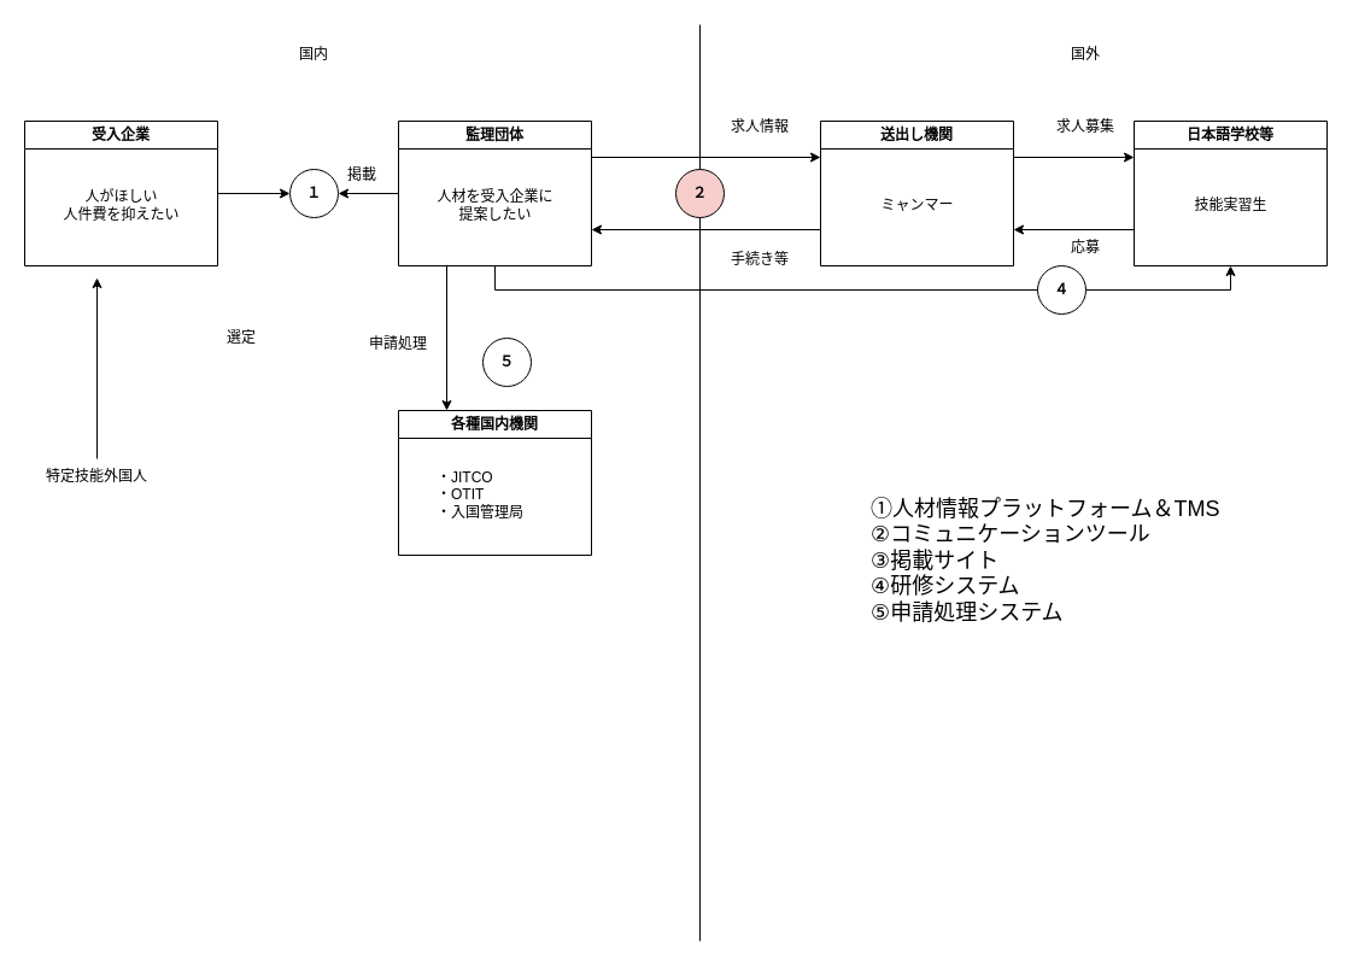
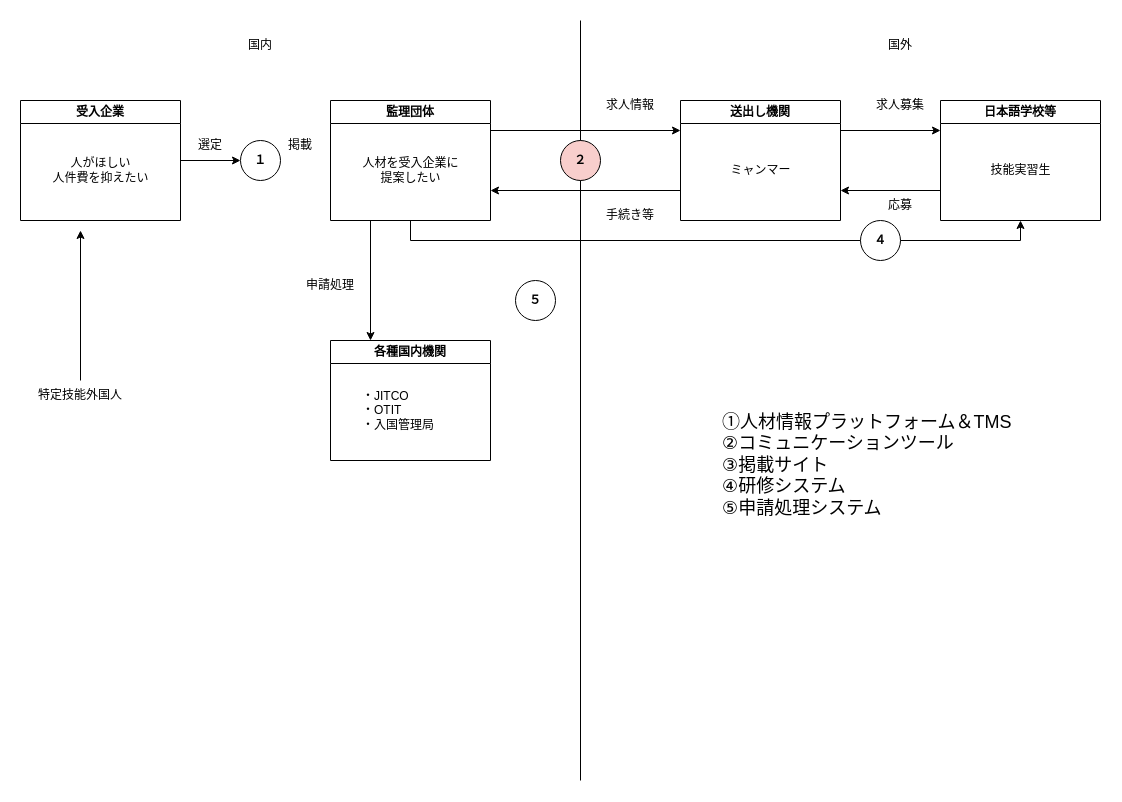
- <mxCell id="6" style="edgeStyle=orthogonalEdgeStyle;rounded=0;orthogonalLoop=1;jettySize=auto;html=1;exitX=0;exitY=0.5;exitDx=0;exitDy=0;entryX=1;entryY=0.5;entryDx=0;entryDy=0;" edge="1" parent="1" source="9" target="19"><mxGeometry relative="1" as="geometry" /></mxCell>
- <mxCell id="30" value="選定" style="text;html=1;strokeColor=none;fillColor=none;align=center;verticalAlign=middle;whiteSpace=wrap;rounded=0;" vertex="1" parent="1"><mxGeometry x="170" y="265" width="60" height="30" as="geometry" /></mxCell>
+ <mxCell id="30" value="選定" style="text;html=1;strokeColor=none;fillColor=none;align=center;verticalAlign=middle;whiteSpace=wrap;rounded=0;" vertex="1" parent="1"><mxGeometry x="180" y="130" width="60" height="30" as="geometry" /></mxCell>
- <mxCell id="26" value="５" style="ellipse;whiteSpace=wrap;html=1;fontStyle=1;startSize=23;" vertex="1" parent="1"><mxGeometry x="400" y="280" width="40" height="40" as="geometry" /></mxCell>
+ <mxCell id="26" value="５" style="ellipse;whiteSpace=wrap;html=1;fontStyle=1;startSize=23;" vertex="1" parent="1"><mxGeometry x="515" y="280" width="40" height="40" as="geometry" /></mxCell>
